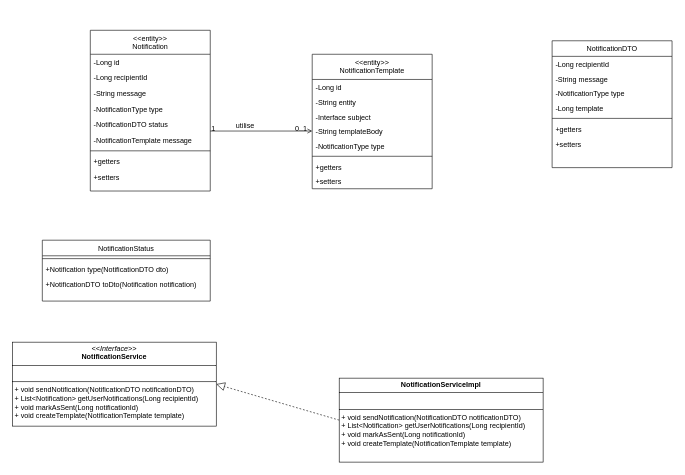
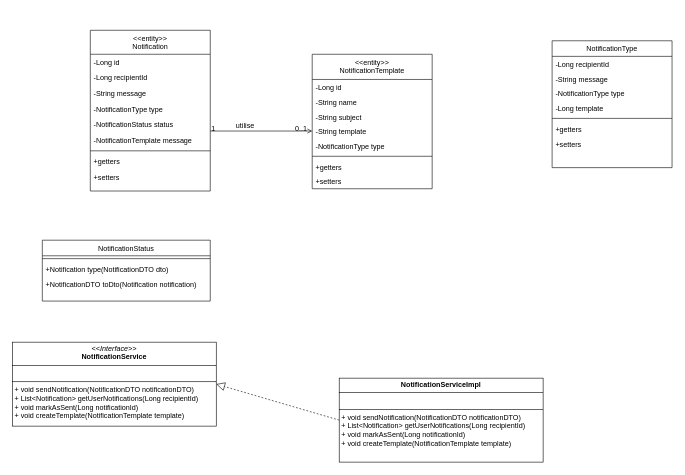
- <mxCell id="19" value="NotificationDTO" style="swimlane;fontStyle=0;align=center;verticalAlign=top;childLayout=stackLayout;horizontal=1;startSize=26;horizontalStack=0;resizeParent=1;resizeLast=0;collapsible=1;marginBottom=0;rounded=0;shadow=0;strokeWidth=1;" vertex="1" parent="18"><mxGeometry y="28.47" width="200" height="211.53" as="geometry"><mxRectangle x="220" y="120" width="160" height="26" as="alternateBounds" /></mxGeometry></mxCell>
+ <mxCell id="19" value="NotificationType" style="swimlane;fontStyle=0;align=center;verticalAlign=top;childLayout=stackLayout;horizontal=1;startSize=26;horizontalStack=0;resizeParent=1;resizeLast=0;collapsible=1;marginBottom=0;rounded=0;shadow=0;strokeWidth=1;" vertex="1" parent="18"><mxGeometry y="28.47" width="200" height="211.53" as="geometry"><mxRectangle x="220" y="120" width="160" height="26" as="alternateBounds" /></mxGeometry></mxCell>
- <mxCell id="36" value="-String entity" style="text;align=left;verticalAlign=top;spacingLeft=4;spacingRight=4;overflow=hidden;rotatable=0;points=[[0,0.5],[1,0.5]];portConstraint=eastwest;rounded=0;shadow=0;html=0;" vertex="1" parent="34"><mxGeometry y="66.672" width="200" height="24.672" as="geometry" /></mxCell>
+ <mxCell id="36" value="-String name" style="text;align=left;verticalAlign=top;spacingLeft=4;spacingRight=4;overflow=hidden;rotatable=0;points=[[0,0.5],[1,0.5]];portConstraint=eastwest;rounded=0;shadow=0;html=0;" vertex="1" parent="34"><mxGeometry y="66.672" width="200" height="24.672" as="geometry" /></mxCell>
- <mxCell id="37" value="-Interface subject" style="text;align=left;verticalAlign=top;spacingLeft=4;spacingRight=4;overflow=hidden;rotatable=0;points=[[0,0.5],[1,0.5]];portConstraint=eastwest;rounded=0;shadow=0;html=0;" vertex="1" parent="34"><mxGeometry y="91.343" width="200" height="24.672" as="geometry" /></mxCell>
+ <mxCell id="37" value="-String subject" style="text;align=left;verticalAlign=top;spacingLeft=4;spacingRight=4;overflow=hidden;rotatable=0;points=[[0,0.5],[1,0.5]];portConstraint=eastwest;rounded=0;shadow=0;html=0;" vertex="1" parent="34"><mxGeometry y="91.343" width="200" height="24.672" as="geometry" /></mxCell>
- <mxCell id="13" value="-NotificationDTO status" style="text;align=left;verticalAlign=top;spacingLeft=4;spacingRight=4;overflow=hidden;rotatable=0;points=[[0,0.5],[1,0.5]];portConstraint=eastwest;rounded=0;shadow=0;html=0;" vertex="1" parent="8"><mxGeometry y="144" width="200" height="26" as="geometry" /></mxCell>
+ <mxCell id="13" value="-NotificationStatus status" style="text;align=left;verticalAlign=top;spacingLeft=4;spacingRight=4;overflow=hidden;rotatable=0;points=[[0,0.5],[1,0.5]];portConstraint=eastwest;rounded=0;shadow=0;html=0;" vertex="1" parent="8"><mxGeometry y="144" width="200" height="26" as="geometry" /></mxCell>
- <mxCell id="38" value="-String templateBody" style="text;align=left;verticalAlign=top;spacingLeft=4;spacingRight=4;overflow=hidden;rotatable=0;points=[[0,0.5],[1,0.5]];portConstraint=eastwest;rounded=0;shadow=0;html=0;" vertex="1" parent="34"><mxGeometry y="116.015" width="200" height="24.672" as="geometry" /></mxCell>
+ <mxCell id="38" value="-String template" style="text;align=left;verticalAlign=top;spacingLeft=4;spacingRight=4;overflow=hidden;rotatable=0;points=[[0,0.5],[1,0.5]];portConstraint=eastwest;rounded=0;shadow=0;html=0;" vertex="1" parent="34"><mxGeometry y="116.015" width="200" height="24.672" as="geometry" /></mxCell>
